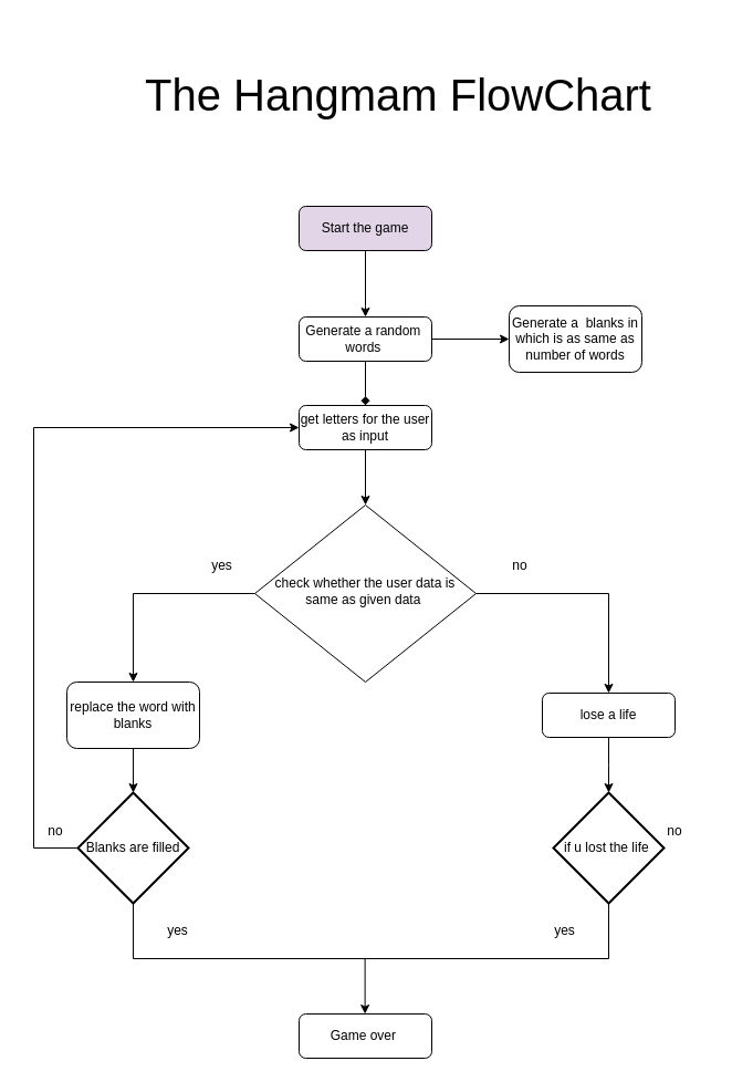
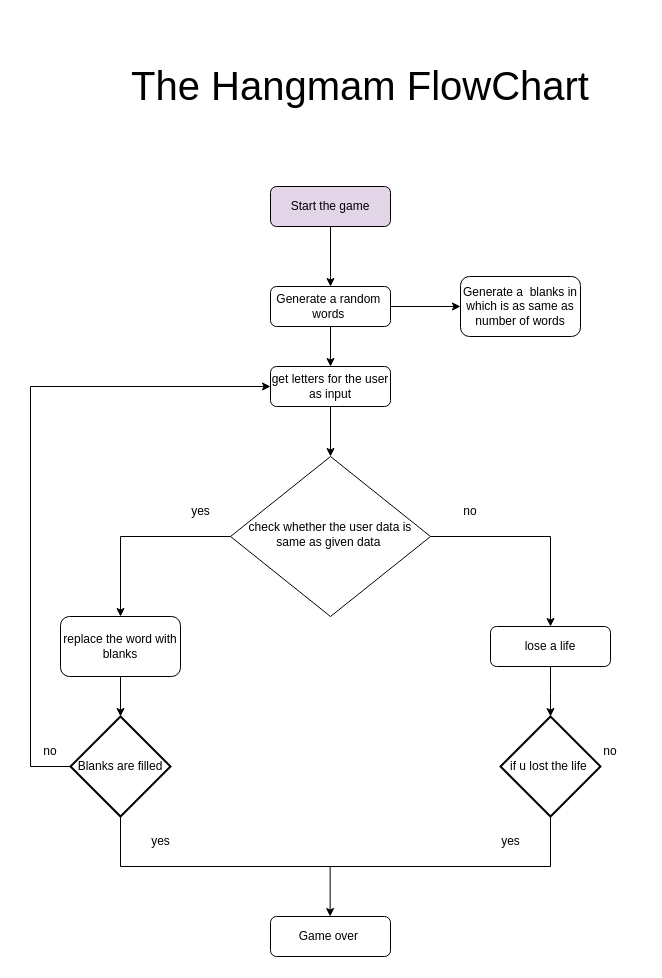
- <mxCell id="11" value="" style="edgeStyle=orthogonalEdgeStyle;rounded=0;orthogonalLoop=1;jettySize=auto;html=1;endArrow=diamond;" edge="1" parent="1" source="12" target="17"><mxGeometry relative="1" as="geometry" /></mxCell>
+ <mxCell id="11" value="" style="edgeStyle=orthogonalEdgeStyle;rounded=0;orthogonalLoop=1;jettySize=auto;html=1;" edge="1" parent="1" source="12" target="17"><mxGeometry relative="1" as="geometry" /></mxCell>
